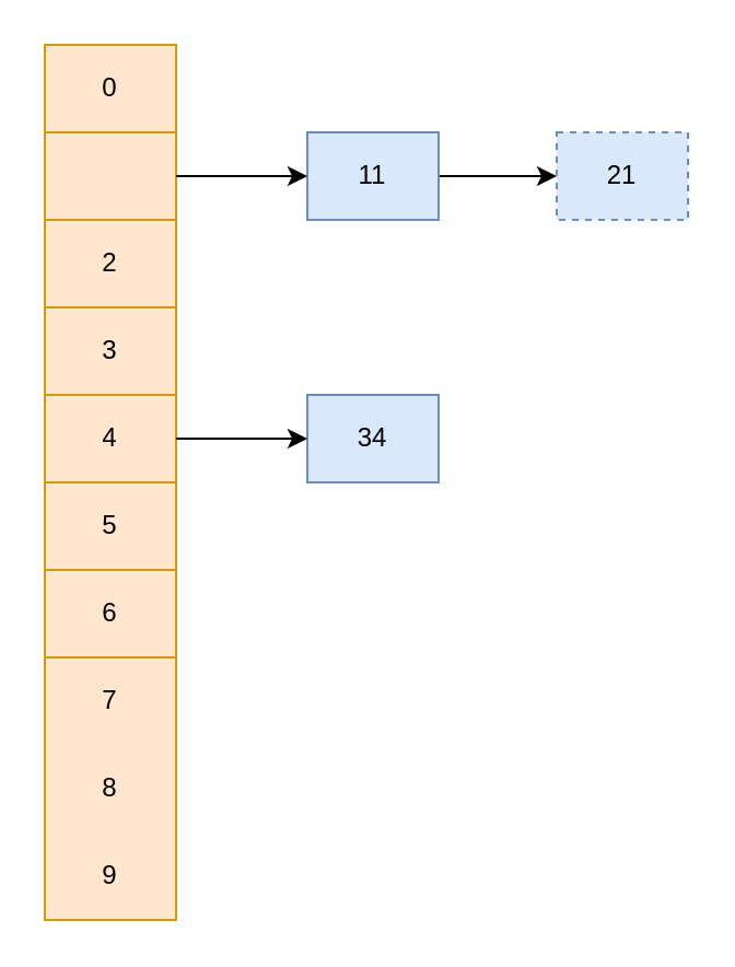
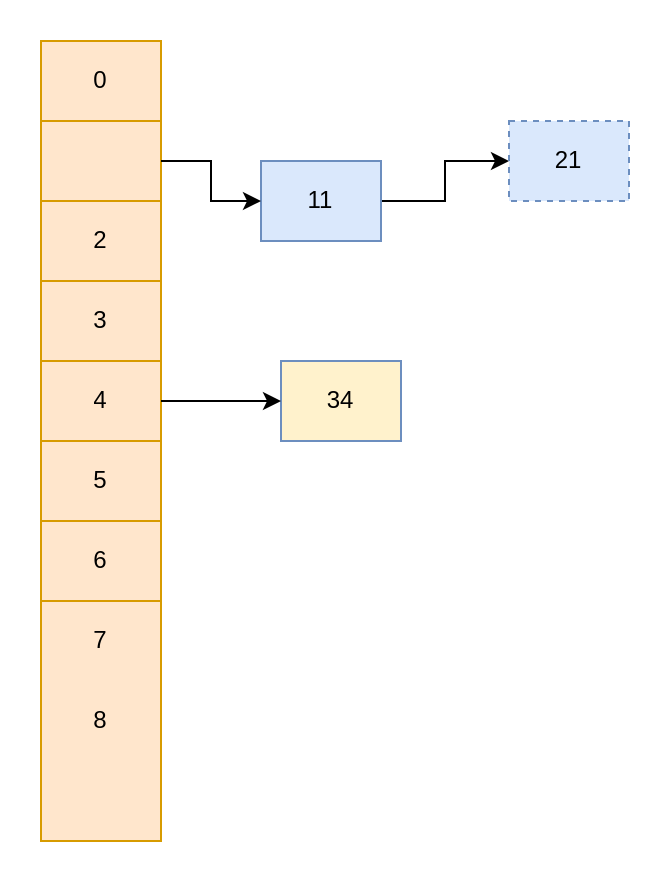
- <mxCell id="23" value="11" style="rounded=0;whiteSpace=wrap;html=1;fillColor=#dae8fc;strokeColor=#6c8ebf;" vertex="1" parent="1"><mxGeometry x="140" y="60" width="60" height="40" as="geometry" /></mxCell>
+ <mxCell id="23" value="11" style="rounded=0;whiteSpace=wrap;html=1;fillColor=#dae8fc;strokeColor=#6c8ebf;" vertex="1" parent="1"><mxGeometry x="130" y="80" width="60" height="40" as="geometry" /></mxCell>
- <mxCell id="25" value="34" style="rounded=0;whiteSpace=wrap;html=1;fillColor=#dae8fc;strokeColor=#6c8ebf;" vertex="1" parent="1"><mxGeometry x="140" y="180" width="60" height="40" as="geometry" /></mxCell>
+ <mxCell id="25" value="34" style="rounded=0;whiteSpace=wrap;html=1;fillColor=#fff2cc;strokeColor=#6c8ebf;" vertex="1" parent="1"><mxGeometry x="140" y="180" width="60" height="40" as="geometry" /></mxCell>
- <mxCell id="21" value="9" style="shape=partialRectangle;html=1;whiteSpace=wrap;connectable=0;fillColor=none;top=0;left=0;bottom=0;right=0;overflow=hidden;" vertex="1" parent="20"><mxGeometry width="60" height="40" as="geometry" /></mxCell>
